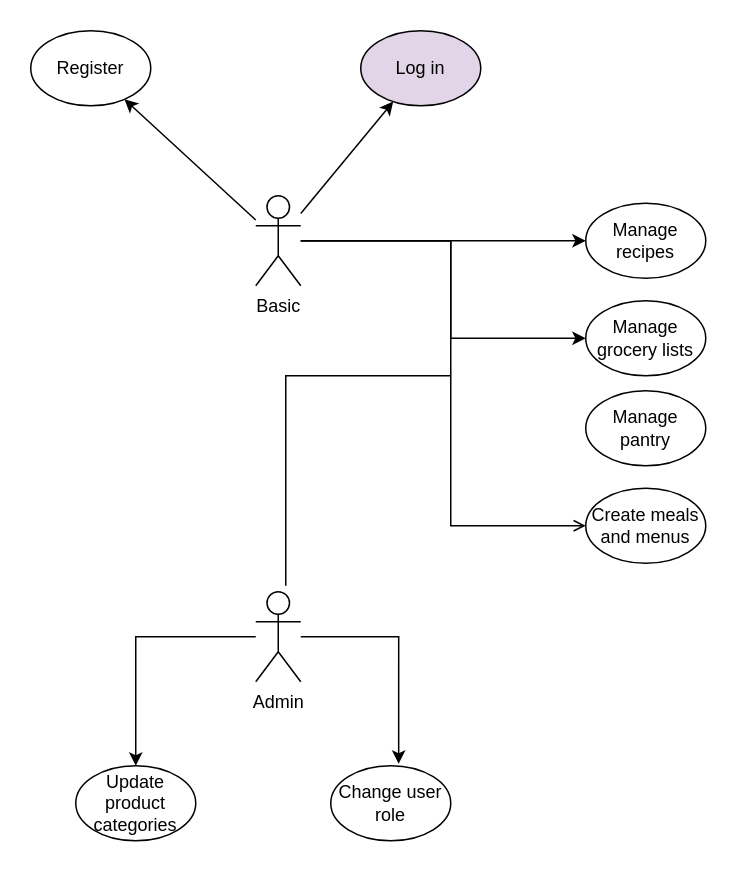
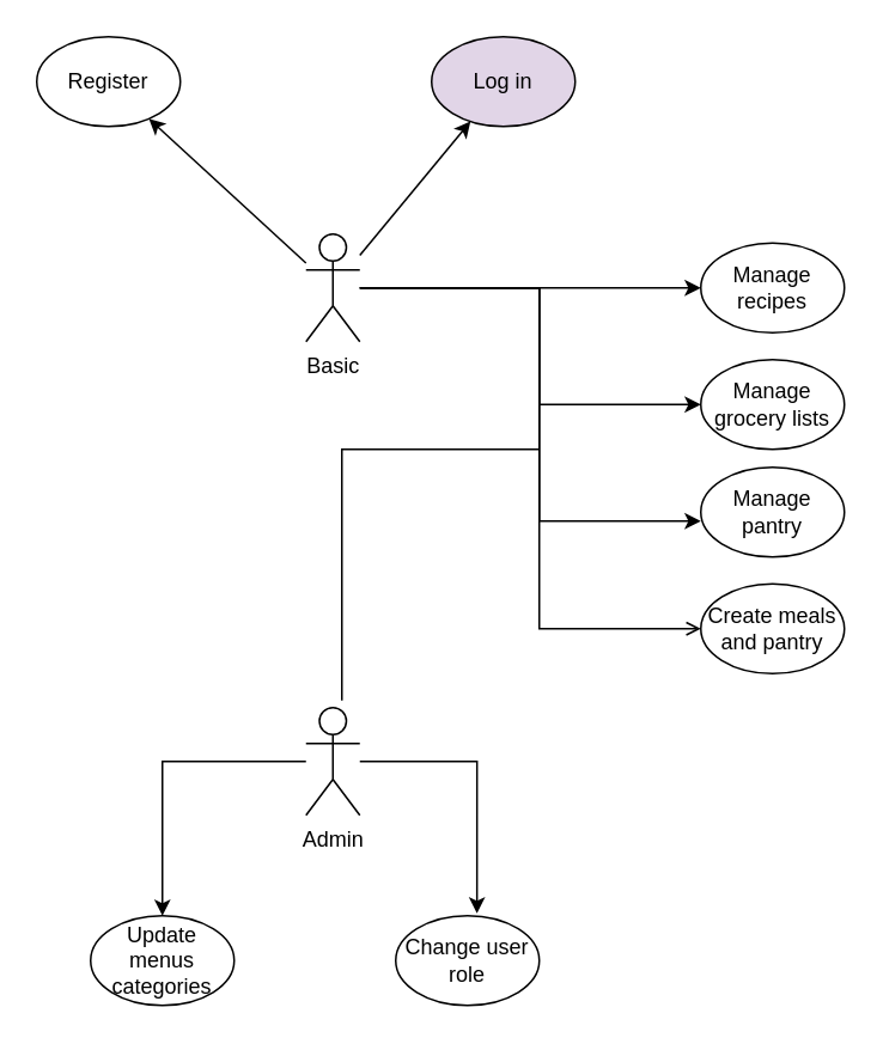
+ <mxCell id="16" style="edgeStyle=orthogonalEdgeStyle;rounded=0;orthogonalLoop=1;jettySize=auto;html=1;entryX=0;entryY=0.6;entryDx=0;entryDy=0;entryPerimeter=0;fontSize=12;" edge="1" parent="1" source="5" target="12"><mxGeometry relative="1" as="geometry"><Array as="points"><mxPoint x="300" y="160" /><mxPoint x="300" y="290" /></Array></mxGeometry></mxCell>
- <mxCell id="13" value="Create meals and menus" style="ellipse;whiteSpace=wrap;html=1;fontSize=12;" vertex="1" parent="1"><mxGeometry x="390" y="325" width="80" height="50" as="geometry" /></mxCell>
+ <mxCell id="13" value="Create meals and pantry" style="ellipse;whiteSpace=wrap;html=1;fontSize=12;" vertex="1" parent="1"><mxGeometry x="390" y="325" width="80" height="50" as="geometry" /></mxCell>
- <mxCell id="14" value="Update product categories" style="ellipse;whiteSpace=wrap;html=1;fontSize=12;" vertex="1" parent="1"><mxGeometry x="50" y="510" width="80" height="50" as="geometry" /></mxCell>
+ <mxCell id="14" value="Update menus categories" style="ellipse;whiteSpace=wrap;html=1;fontSize=12;" vertex="1" parent="1"><mxGeometry x="50" y="510" width="80" height="50" as="geometry" /></mxCell>
